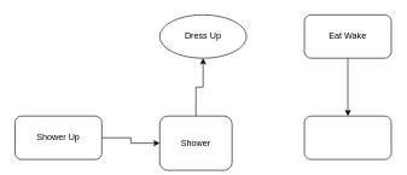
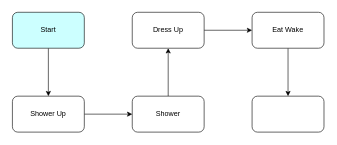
+ <mxCell id="3" value="Start" style="rounded=1;whiteSpace=wrap;html=1;fillColor=#CCFFFF;" vertex="1" parent="1"><mxGeometry x="20" y="20" width="120" height="60" as="geometry" /></mxCell>
- <mxCell id="9" value="Dress Up" style="ellipse;whiteSpace=wrap;html=1;" vertex="1" parent="1"><mxGeometry x="220" y="20" width="120" height="60" as="geometry" /></mxCell>
+ <mxCell id="9" value="Dress Up" style="whiteSpace=wrap;html=1;rounded=1;" vertex="1" parent="1"><mxGeometry x="220" y="20" width="120" height="60" as="geometry" /></mxCell>
+ <mxCell id="8" value="" style="edgeStyle=orthogonalEdgeStyle;rounded=0;orthogonalLoop=1;jettySize=auto;html=1;" edge="1" parent="1" source="9" target="11"><mxGeometry relative="1" as="geometry" /></mxCell>
+ <mxCell id="2" value="" style="edgeStyle=orthogonalEdgeStyle;rounded=0;orthogonalLoop=1;jettySize=auto;html=1;" edge="1" parent="1" source="3" target="5"><mxGeometry relative="1" as="geometry" /></mxCell>
- <mxCell id="7" value="Shower" style="whiteSpace=wrap;html=1;rounded=1;" vertex="1" parent="1"><mxGeometry x="220" y="160" width="100" height="75" as="geometry" /></mxCell>
+ <mxCell id="7" value="Shower" style="whiteSpace=wrap;html=1;rounded=1;" vertex="1" parent="1"><mxGeometry x="220" y="160" width="120" height="60" as="geometry" /></mxCell>
